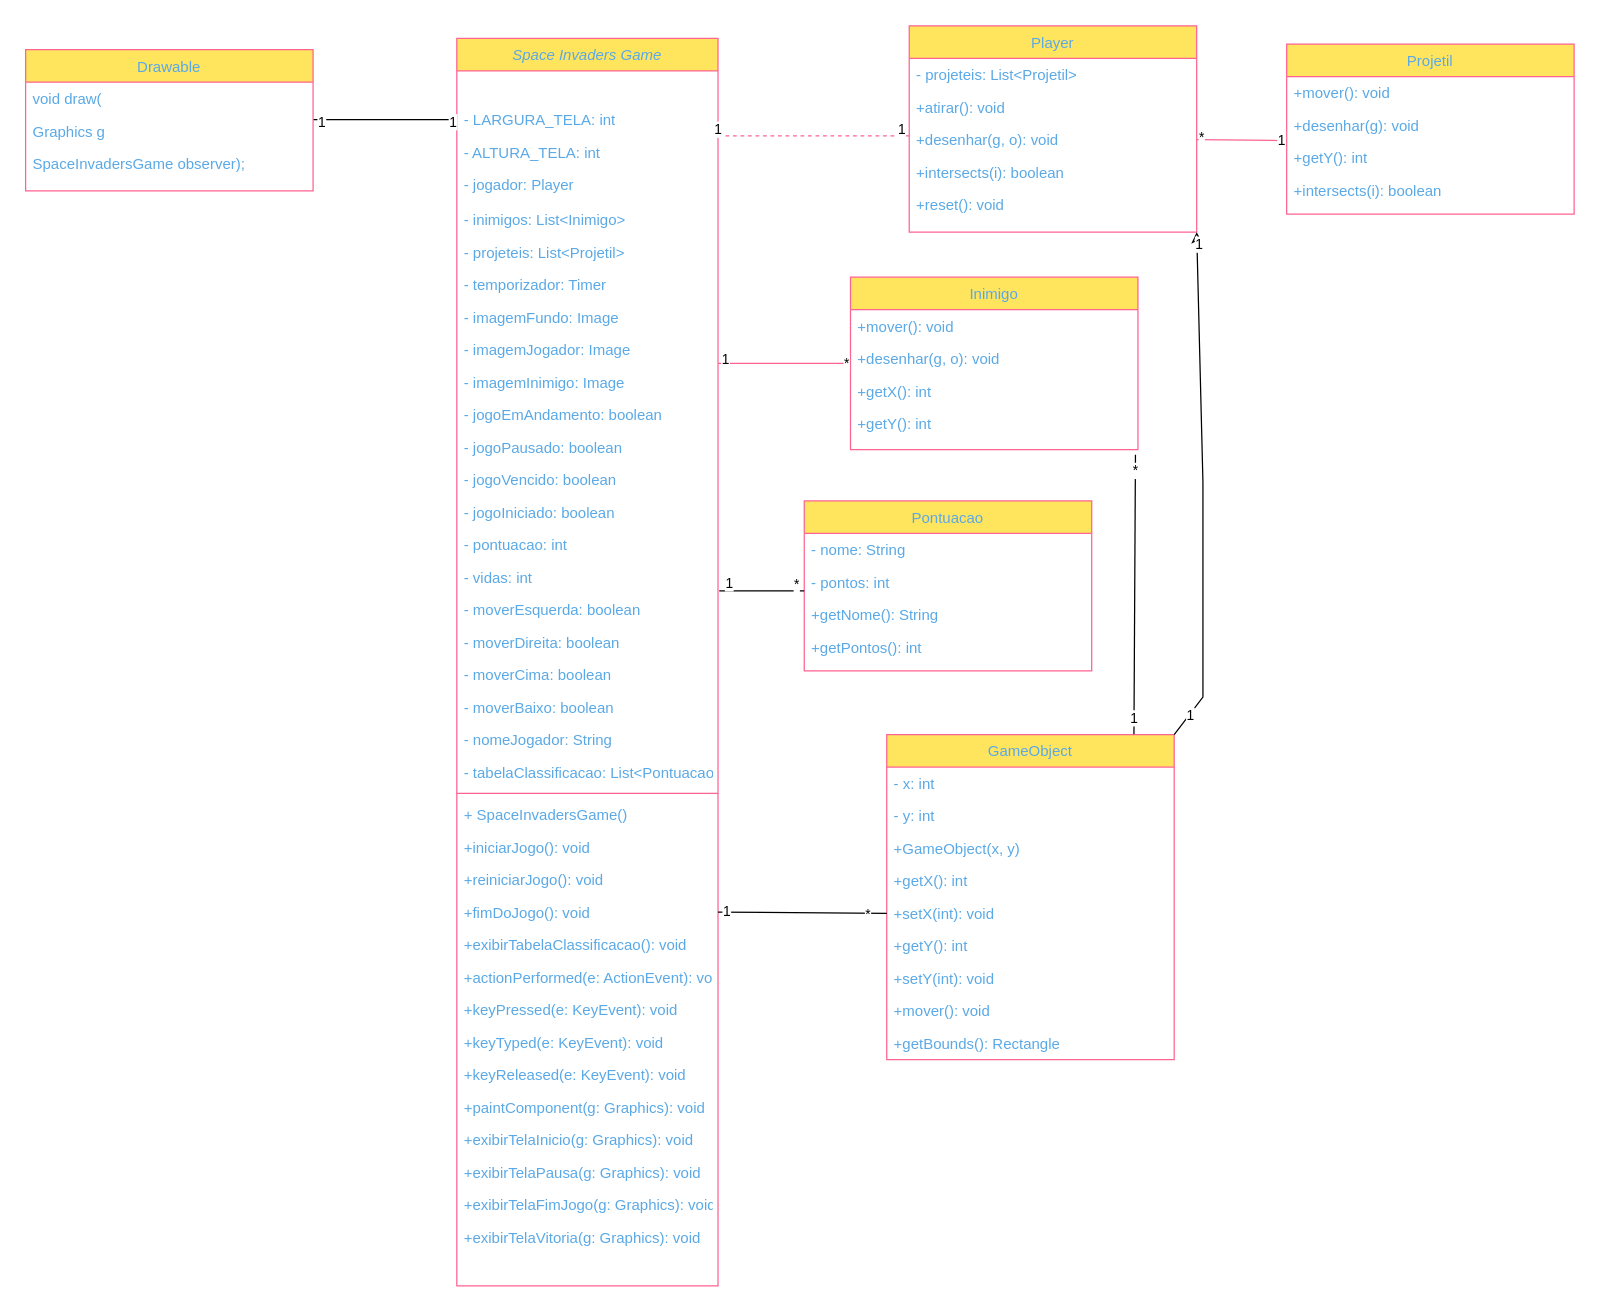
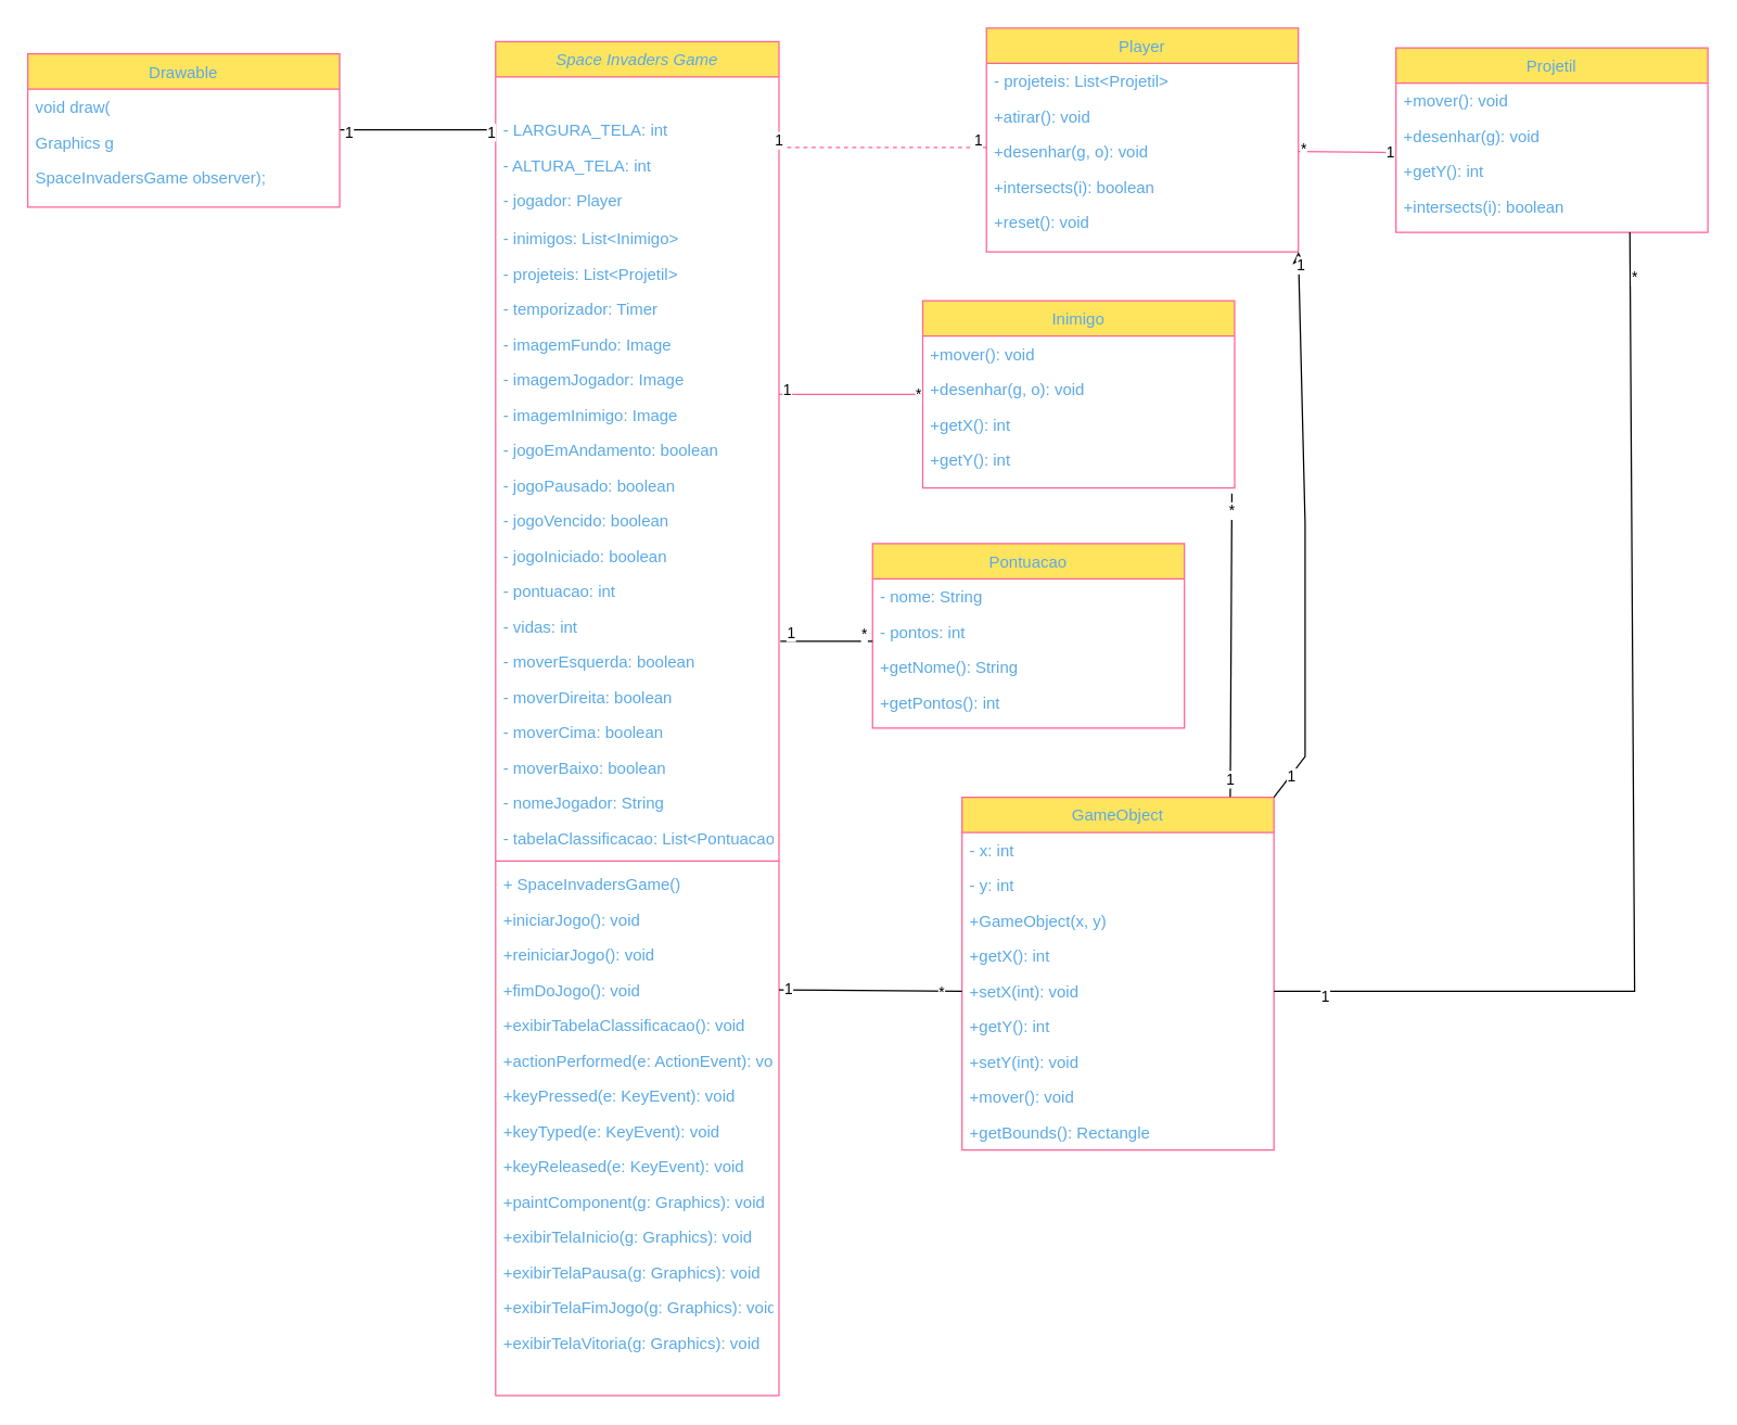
+ <mxCell id="94" value="" style="endArrow=none;html=1;rounded=0;exitX=1;exitY=0.5;exitDx=0;exitDy=0;entryX=0.75;entryY=1;entryDx=0;entryDy=0;" edge="1" parent="1" source="77" target="41"><mxGeometry width="50" height="50" relative="1" as="geometry"><mxPoint x="1058" y="537" as="sourcePoint" /><mxPoint x="1048" y="173" as="targetPoint" /><Array as="points"><mxPoint x="1205" y="730" /></Array></mxGeometry></mxCell>
+ <mxCell id="95" value="*" style="edgeLabel;html=1;align=center;verticalAlign=middle;resizable=0;points=[];" vertex="1" connectable="0" parent="94"><mxGeometry x="0.918" y="-3" relative="1" as="geometry"><mxPoint as="offset" /></mxGeometry></mxCell>
+ <mxCell id="96" value="1" style="edgeLabel;html=1;align=center;verticalAlign=middle;resizable=0;points=[];" vertex="1" connectable="0" parent="94"><mxGeometry x="-0.911" y="-3" relative="1" as="geometry"><mxPoint as="offset" /></mxGeometry></mxCell>
